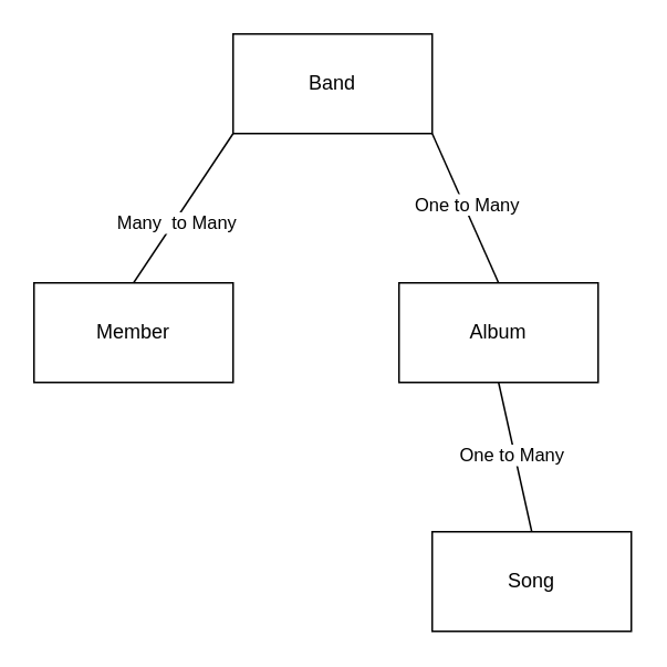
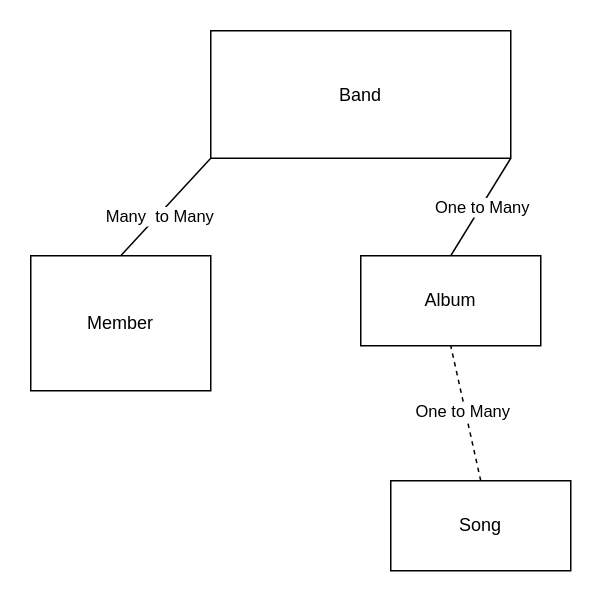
- <mxCell id="2" value="Band" style="rounded=0;whiteSpace=wrap;html=1;" vertex="1" parent="1"><mxGeometry x="140" y="20" width="120" height="60" as="geometry" /></mxCell>
+ <mxCell id="2" value="Band" style="rounded=0;whiteSpace=wrap;html=1;" vertex="1" parent="1"><mxGeometry x="140" y="20" width="200" height="85" as="geometry" /></mxCell>
- <mxCell id="4" value="Member" style="rounded=0;whiteSpace=wrap;html=1;" vertex="1" parent="1"><mxGeometry x="20" y="170" width="120" height="60" as="geometry" /></mxCell>
+ <mxCell id="4" value="Member" style="rounded=0;whiteSpace=wrap;html=1;" vertex="1" parent="1"><mxGeometry x="20" y="170" width="120" height="90" as="geometry" /></mxCell>
- <mxCell id="8" value="" style="endArrow=none;html=1;rounded=0;entryX=0.5;entryY=1;entryDx=0;entryDy=0;exitX=0.5;exitY=0;exitDx=0;exitDy=0;" edge="1" parent="1" source="5" target="3"><mxGeometry width="50" height="50" relative="1" as="geometry"><mxPoint x="280" y="260" as="sourcePoint" /><mxPoint x="330" y="210" as="targetPoint" /></mxGeometry></mxCell>
+ <mxCell id="8" value="" style="endArrow=none;html=1;rounded=0;entryX=0.5;entryY=1;entryDx=0;entryDy=0;exitX=0.5;exitY=0;exitDx=0;exitDy=0;dashed=1;" edge="1" parent="1" source="5" target="3"><mxGeometry width="50" height="50" relative="1" as="geometry"><mxPoint x="280" y="260" as="sourcePoint" /><mxPoint x="330" y="210" as="targetPoint" /></mxGeometry></mxCell>
